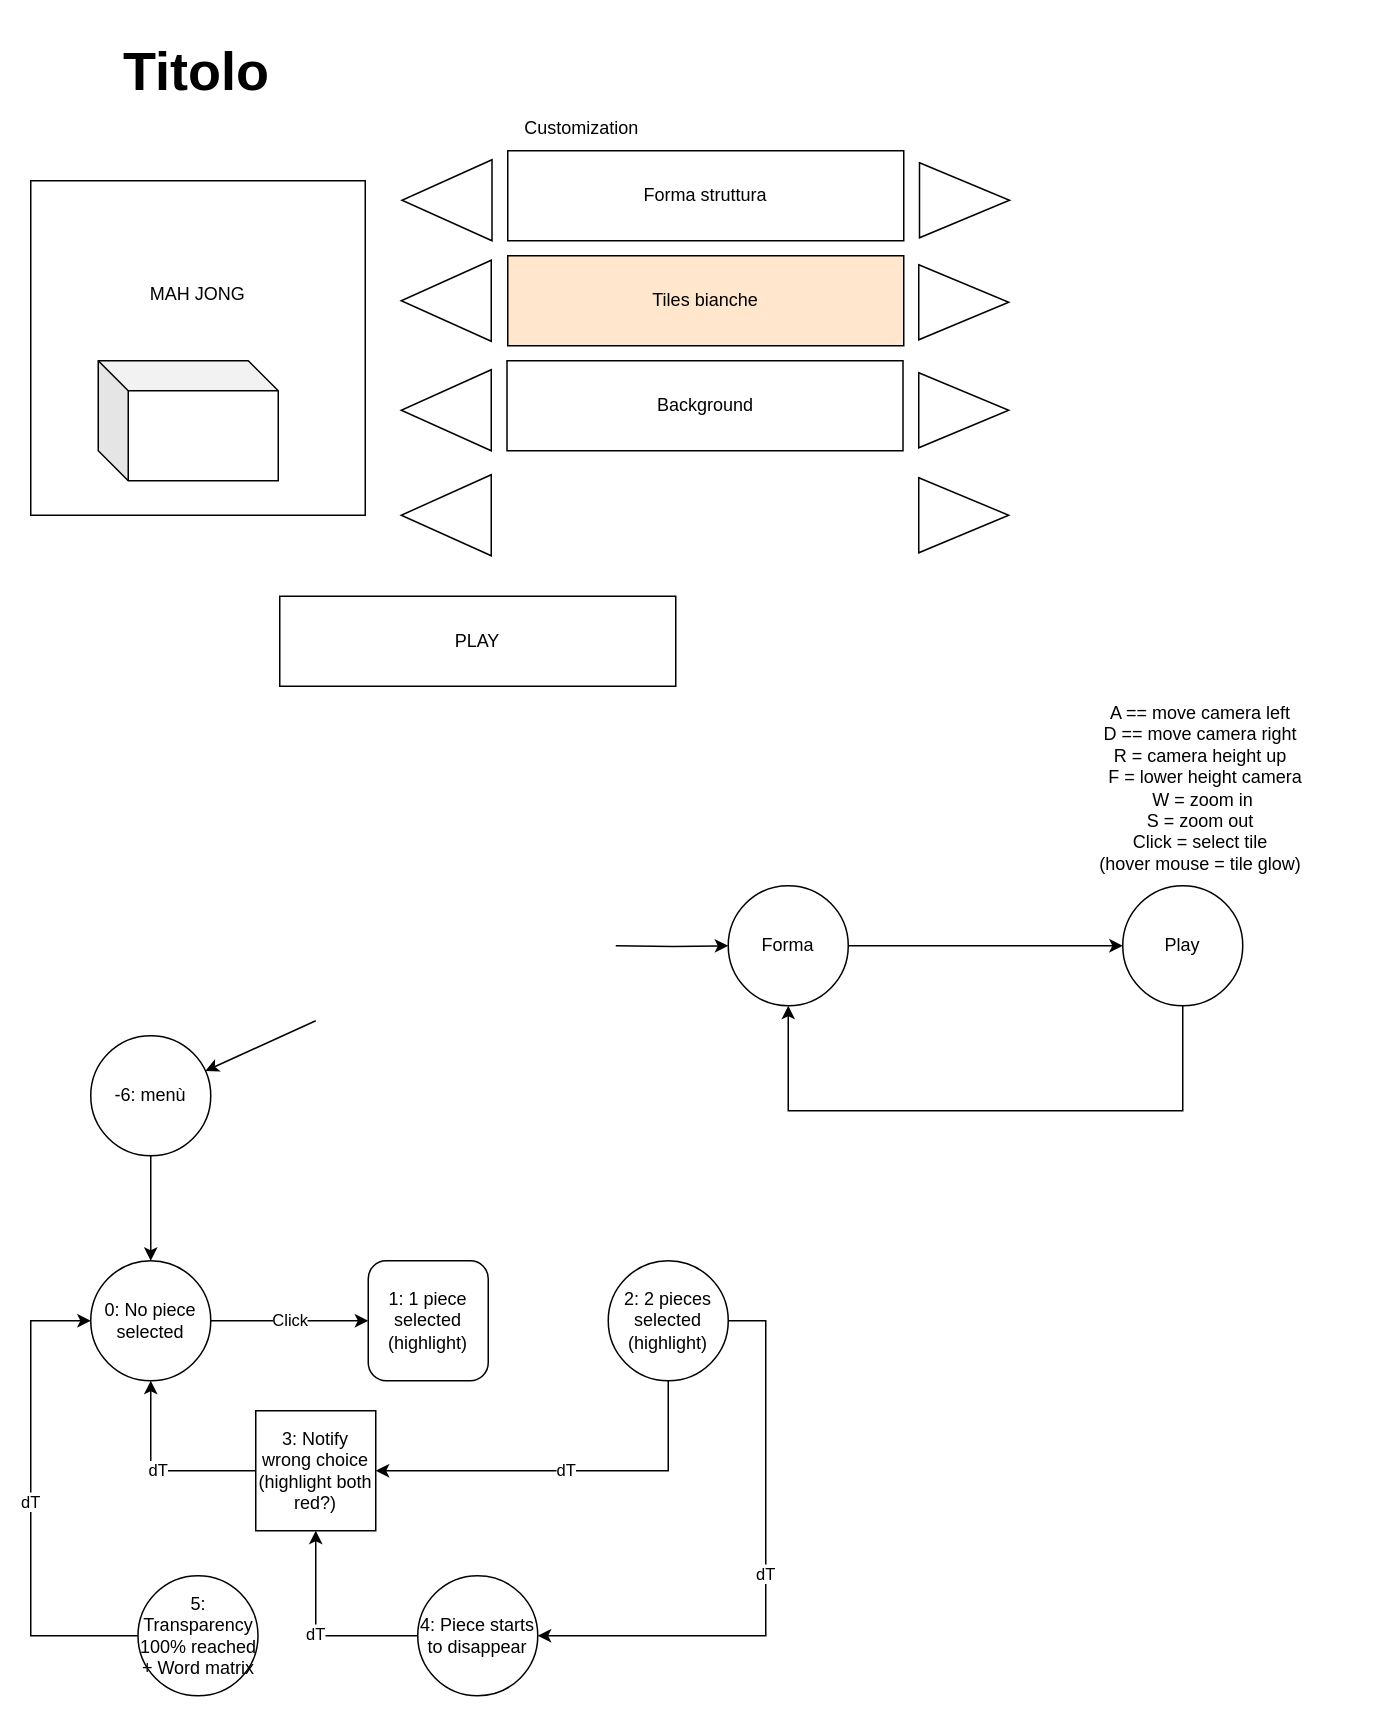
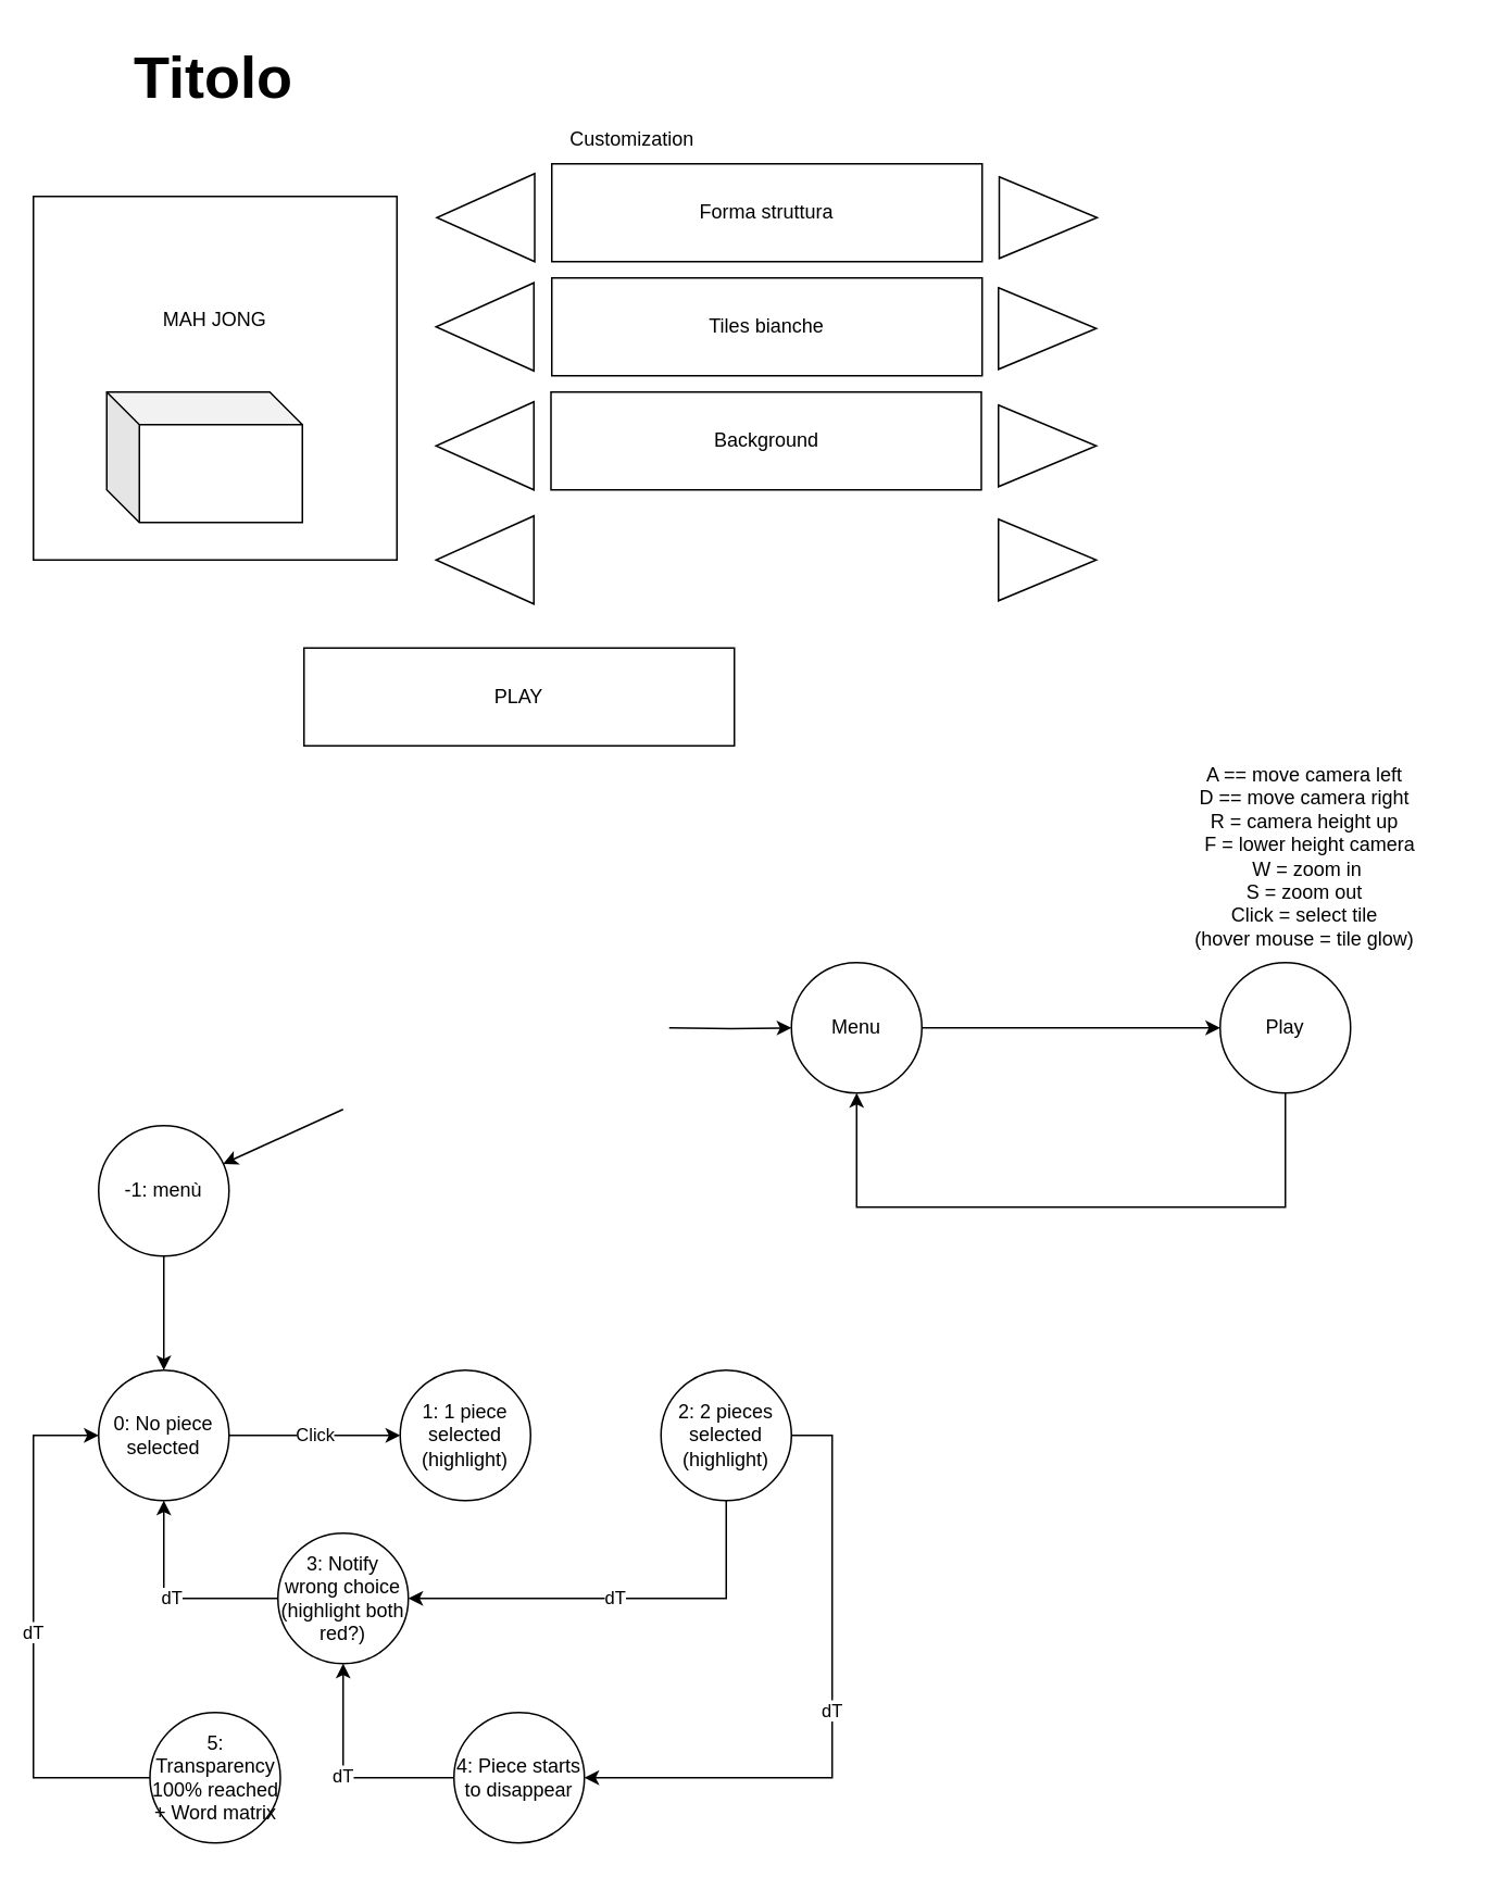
- <mxCell id="7" value="Tiles bianche" style="rounded=0;whiteSpace=wrap;html=1;fillColor=#ffe6cc;" parent="1" vertex="1"><mxGeometry x="338" y="170" width="264" height="60" as="geometry" /></mxCell>
+ <mxCell id="7" value="Tiles bianche" style="rounded=0;whiteSpace=wrap;html=1;" parent="1" vertex="1"><mxGeometry x="338" y="170" width="264" height="60" as="geometry" /></mxCell>
- <mxCell id="4" value="Forma" style="ellipse;whiteSpace=wrap;html=1;aspect=fixed;" parent="1" vertex="1"><mxGeometry x="485" y="590" width="80" height="80" as="geometry" /></mxCell>
+ <mxCell id="4" value="Menu" style="ellipse;whiteSpace=wrap;html=1;aspect=fixed;" parent="1" vertex="1"><mxGeometry x="485" y="590" width="80" height="80" as="geometry" /></mxCell>
- <mxCell id="37" value="-6: menù" style="ellipse;whiteSpace=wrap;html=1;aspect=fixed;" vertex="1" parent="1"><mxGeometry x="60" y="690" width="80" height="80" as="geometry" /></mxCell>
+ <mxCell id="37" value="-1: menù" style="ellipse;whiteSpace=wrap;html=1;aspect=fixed;" vertex="1" parent="1"><mxGeometry x="60" y="690" width="80" height="80" as="geometry" /></mxCell>
- <mxCell id="26" value="1: 1 piece selected&lt;br&gt;(highlight)" style="whiteSpace=wrap;html=1;aspect=fixed;rounded=1;" parent="1" vertex="1"><mxGeometry x="245" y="840" width="80" height="80" as="geometry" /></mxCell>
+ <mxCell id="26" value="1: 1 piece selected&lt;br&gt;(highlight)" style="ellipse;whiteSpace=wrap;html=1;aspect=fixed;" parent="1" vertex="1"><mxGeometry x="245" y="840" width="80" height="80" as="geometry" /></mxCell>
- <mxCell id="33" value="3: Notify wrong choice&lt;br&gt;(highlight both red?)" style="whiteSpace=wrap;html=1;aspect=fixed;rounded=0;" parent="1" vertex="1"><mxGeometry x="170" y="940" width="80" height="80" as="geometry" /></mxCell>
+ <mxCell id="33" value="3: Notify wrong choice&lt;br&gt;(highlight both red?)" style="ellipse;whiteSpace=wrap;html=1;aspect=fixed;" parent="1" vertex="1"><mxGeometry x="170" y="940" width="80" height="80" as="geometry" /></mxCell>
